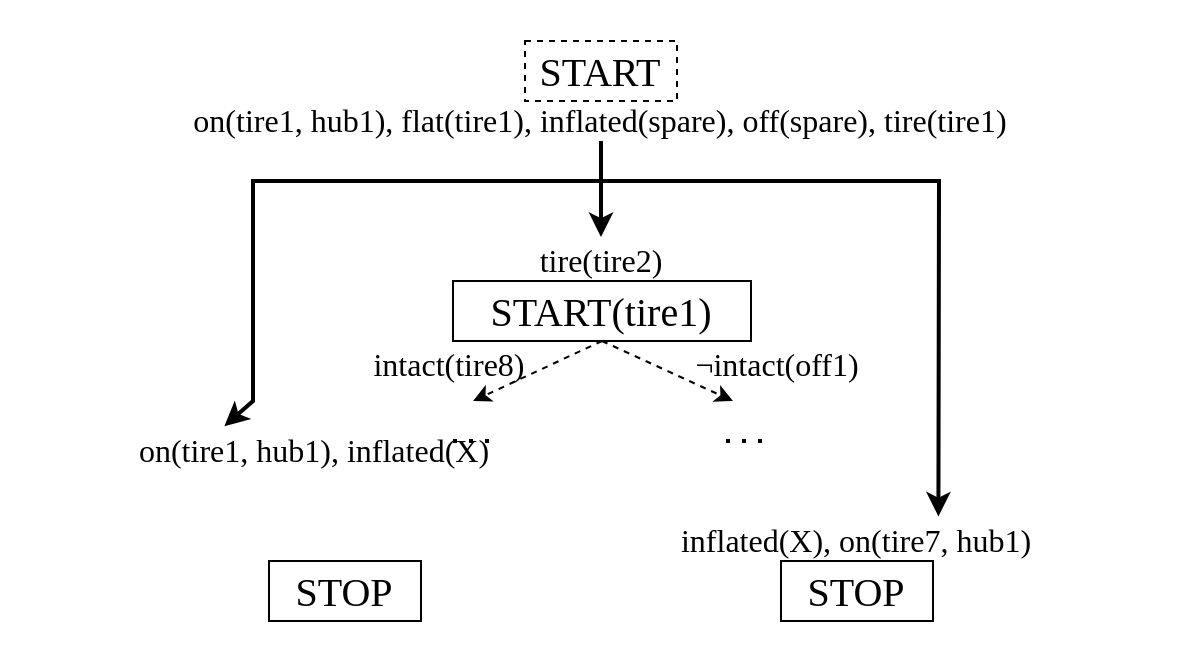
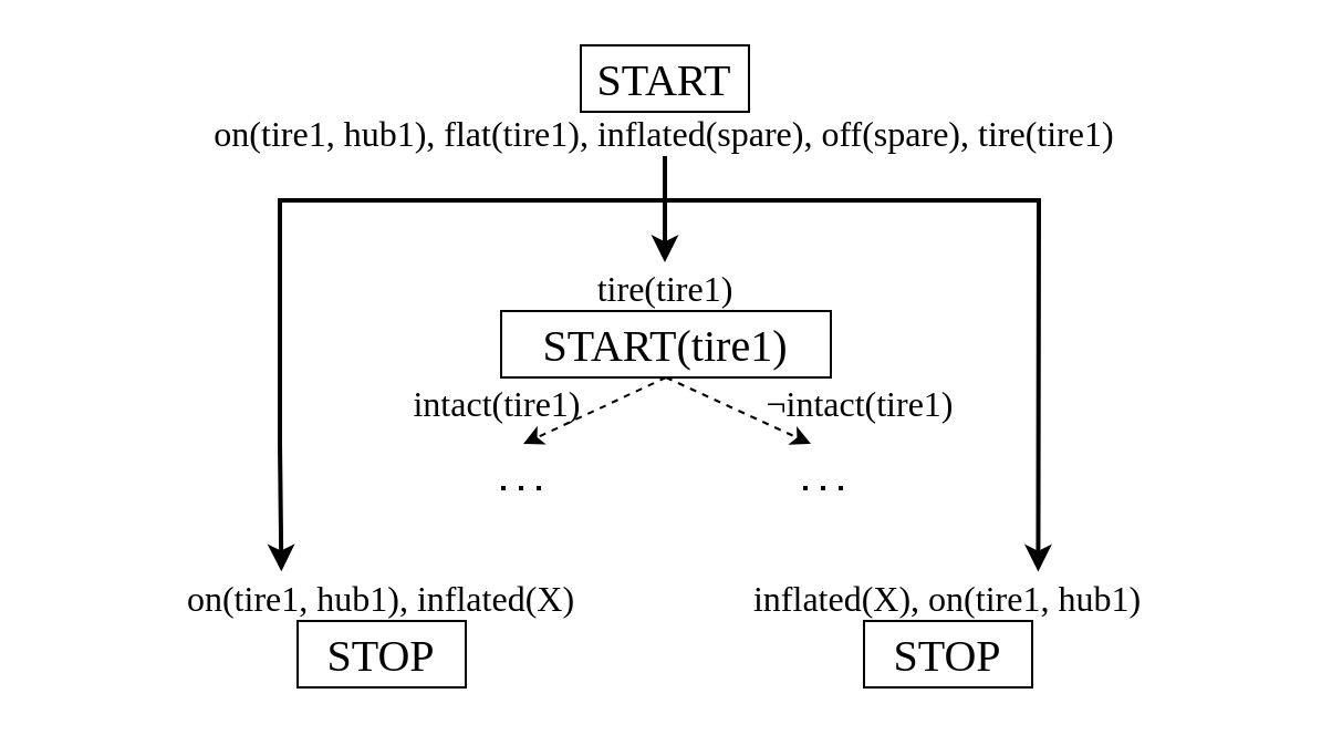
- <mxCell id="2" value="START" style="rounded=0;whiteSpace=wrap;html=1;fontSize=20;fontFamily=Times New Roman;dashed=1;" vertex="1" parent="1"><mxGeometry x="262" y="20" width="76" height="30" as="geometry" /></mxCell>
+ <mxCell id="2" value="START" style="rounded=0;whiteSpace=wrap;html=1;fontSize=20;fontFamily=Times New Roman;" vertex="1" parent="1"><mxGeometry x="262" y="20" width="76" height="30" as="geometry" /></mxCell>
- <mxCell id="10" value="tire(tire2)" style="text;html=1;strokeColor=none;fillColor=none;align=center;verticalAlign=middle;whiteSpace=wrap;rounded=0;fontSize=16;fontFamily=Times New Roman;" vertex="1" parent="1"><mxGeometry x="237.5" y="120" width="125" height="20" as="geometry" /></mxCell>
+ <mxCell id="10" value="tire(tire1)" style="text;html=1;strokeColor=none;fillColor=none;align=center;verticalAlign=middle;whiteSpace=wrap;rounded=0;fontSize=16;fontFamily=Times New Roman;" vertex="1" parent="1"><mxGeometry x="237.5" y="120" width="125" height="20" as="geometry" /></mxCell>
- <mxCell id="14" value="intact(tire8)" style="text;html=1;strokeColor=none;fillColor=none;align=center;verticalAlign=middle;whiteSpace=wrap;rounded=0;fontSize=16;fontFamily=Times New Roman;" vertex="1" parent="1"><mxGeometry x="162" y="172" width="125" height="20" as="geometry" /></mxCell>
+ <mxCell id="14" value="intact(tire1)" style="text;html=1;strokeColor=none;fillColor=none;align=center;verticalAlign=middle;whiteSpace=wrap;rounded=0;fontSize=16;fontFamily=Times New Roman;" vertex="1" parent="1"><mxGeometry x="162" y="172" width="125" height="20" as="geometry" /></mxCell>
- <mxCell id="15" value="¬intact(off1)" style="text;html=1;strokeColor=none;fillColor=none;align=center;verticalAlign=middle;whiteSpace=wrap;rounded=0;fontSize=16;fontFamily=Times New Roman;" vertex="1" parent="1"><mxGeometry x="326" y="172" width="125" height="20" as="geometry" /></mxCell>
+ <mxCell id="15" value="¬intact(tire1)" style="text;html=1;strokeColor=none;fillColor=none;align=center;verticalAlign=middle;whiteSpace=wrap;rounded=0;fontSize=16;fontFamily=Times New Roman;" vertex="1" parent="1"><mxGeometry x="326" y="172" width="125" height="20" as="geometry" /></mxCell>
- <mxCell id="5" value="on(tire1, hub1), inflated(X)" style="text;html=1;strokeColor=none;fillColor=none;align=center;verticalAlign=middle;whiteSpace=wrap;rounded=0;fontSize=16;fontFamily=Times New Roman;" vertex="1" parent="1"><mxGeometry x="29" y="215" width="256" height="20" as="geometry" /></mxCell>
+ <mxCell id="5" value="on(tire1, hub1), inflated(X)" style="text;html=1;strokeColor=none;fillColor=none;align=center;verticalAlign=middle;whiteSpace=wrap;rounded=0;fontSize=16;fontFamily=Times New Roman;" vertex="1" parent="1"><mxGeometry x="44" y="260" width="256" height="20" as="geometry" /></mxCell>
- <mxCell id="8" value="inflated(X), on(tire7, hub1)" style="text;html=1;strokeColor=none;fillColor=none;align=center;verticalAlign=middle;whiteSpace=wrap;rounded=0;fontSize=16;fontFamily=Times New Roman;" vertex="1" parent="1"><mxGeometry x="300" y="260" width="256" height="20" as="geometry" /></mxCell>
+ <mxCell id="8" value="inflated(X), on(tire1, hub1)" style="text;html=1;strokeColor=none;fillColor=none;align=center;verticalAlign=middle;whiteSpace=wrap;rounded=0;fontSize=16;fontFamily=Times New Roman;" vertex="1" parent="1"><mxGeometry x="300" y="260" width="256" height="20" as="geometry" /></mxCell>
